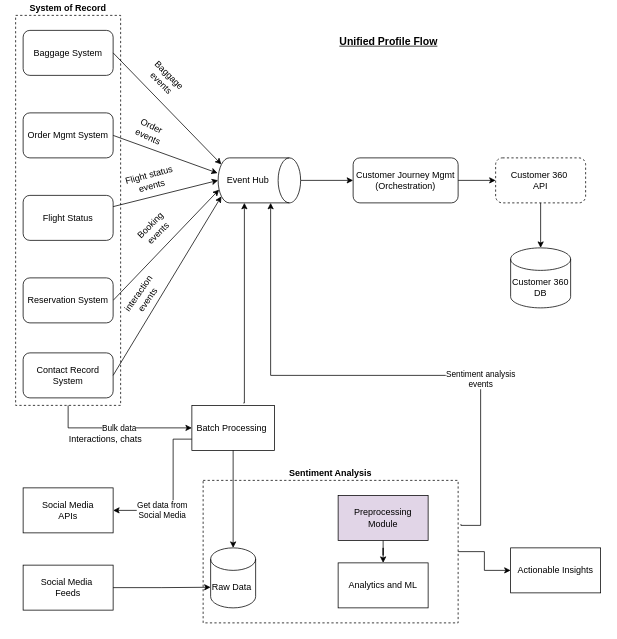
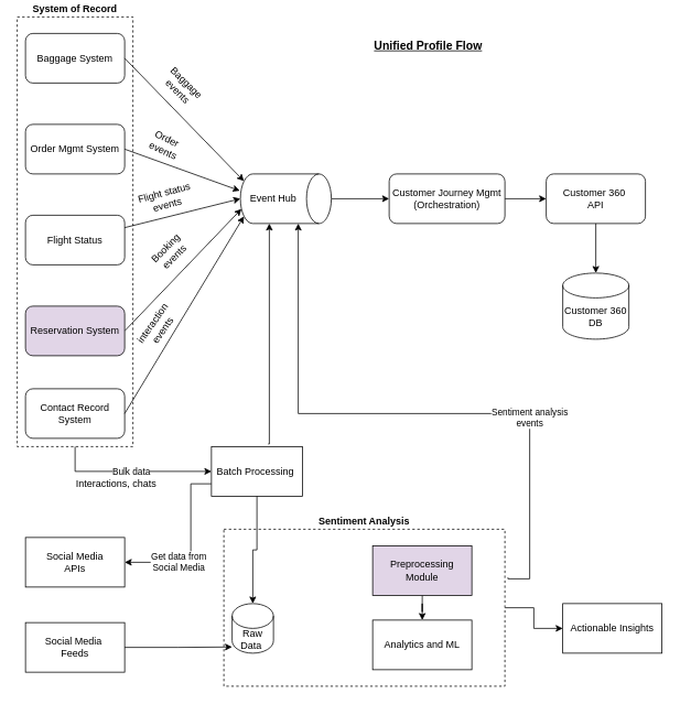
- <mxCell id="16" value="Customer 360&amp;nbsp;&lt;br&gt;API" style="rounded=1;whiteSpace=wrap;html=1;labelBackgroundColor=none;dashed=1;" parent="1" vertex="1"><mxGeometry x="660" y="210" width="120" height="60" as="geometry" /></mxCell>
+ <mxCell id="16" value="Customer 360&amp;nbsp;&lt;br&gt;API" style="rounded=1;whiteSpace=wrap;html=1;labelBackgroundColor=none;" parent="1" vertex="1"><mxGeometry x="660" y="210" width="120" height="60" as="geometry" /></mxCell>
- <mxCell id="10" value="Reservation System" style="rounded=1;whiteSpace=wrap;html=1;labelBackgroundColor=none;" parent="1" vertex="1"><mxGeometry x="30" y="370" width="120" height="60" as="geometry" /></mxCell>
+ <mxCell id="10" value="Reservation System" style="rounded=1;whiteSpace=wrap;html=1;labelBackgroundColor=none;fillColor=#e1d5e7;" parent="1" vertex="1"><mxGeometry x="30" y="370" width="120" height="60" as="geometry" /></mxCell>
- <mxCell id="35" value="Raw Data&amp;nbsp;" style="shape=cylinder3;whiteSpace=wrap;html=1;boundedLbl=1;backgroundOutline=1;size=15;" parent="1" vertex="1"><mxGeometry x="280" y="730" width="60" height="80" as="geometry" /></mxCell>
+ <mxCell id="35" value="Raw Data&amp;nbsp;" style="shape=cylinder3;whiteSpace=wrap;html=1;boundedLbl=1;backgroundOutline=1;size=15;" parent="1" vertex="1"><mxGeometry x="280" y="730" width="50" height="60" as="geometry" /></mxCell>
